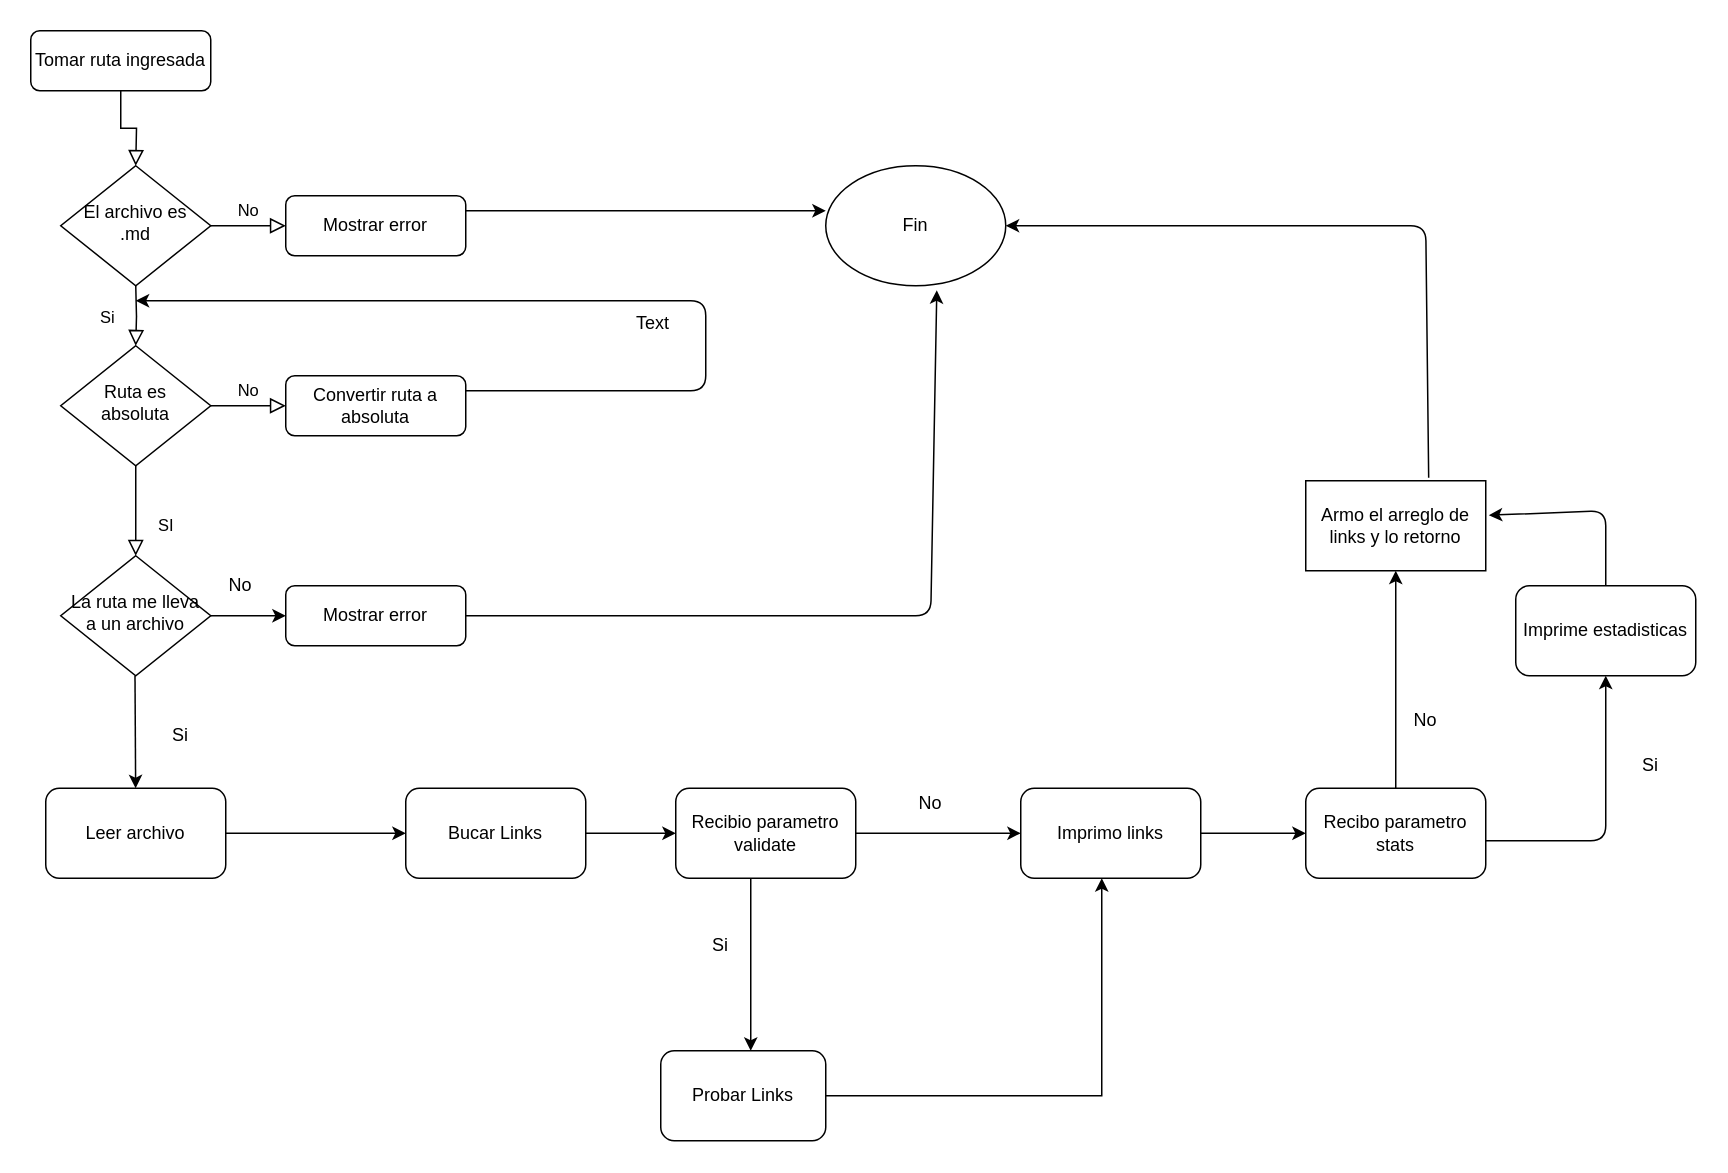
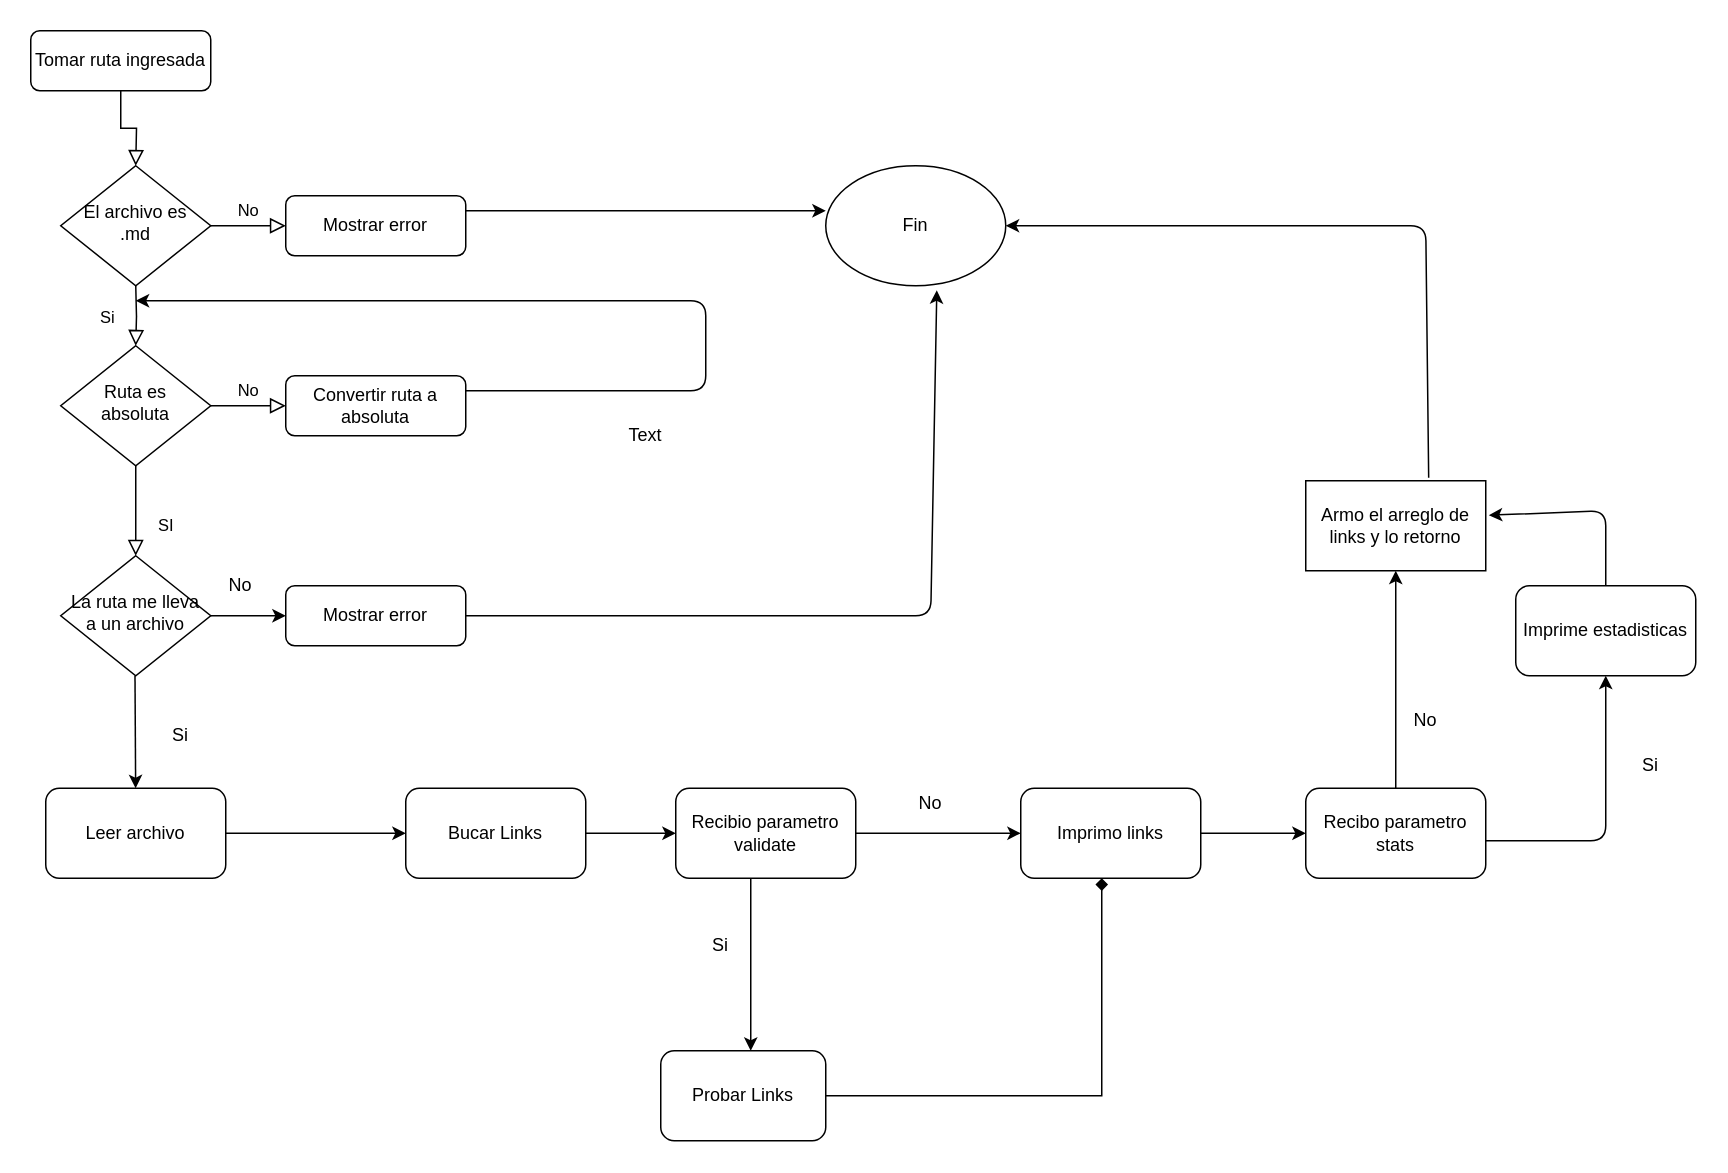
- <mxCell id="27" value="Text" style="text;html=1;strokeColor=none;fillColor=none;align=center;verticalAlign=middle;whiteSpace=wrap;rounded=0;" vertex="1" parent="1"><mxGeometry x="415" y="205" width="40" height="20" as="geometry" /></mxCell>
+ <mxCell id="27" value="Text" style="text;html=1;strokeColor=none;fillColor=none;align=center;verticalAlign=middle;whiteSpace=wrap;rounded=0;" vertex="1" parent="1"><mxGeometry x="410" y="280" width="40" height="20" as="geometry" /></mxCell>
- <mxCell id="15" style="edgeStyle=orthogonalEdgeStyle;rounded=0;orthogonalLoop=1;jettySize=auto;html=1;entryX=0.45;entryY=1;entryDx=0;entryDy=0;entryPerimeter=0;" edge="1" parent="1" source="16" target="36"><mxGeometry relative="1" as="geometry" /></mxCell>
+ <mxCell id="15" style="edgeStyle=orthogonalEdgeStyle;rounded=0;orthogonalLoop=1;jettySize=auto;html=1;entryX=0.45;entryY=1;entryDx=0;entryDy=0;entryPerimeter=0;endArrow=diamond;" edge="1" parent="1" source="16" target="36"><mxGeometry relative="1" as="geometry" /></mxCell>
